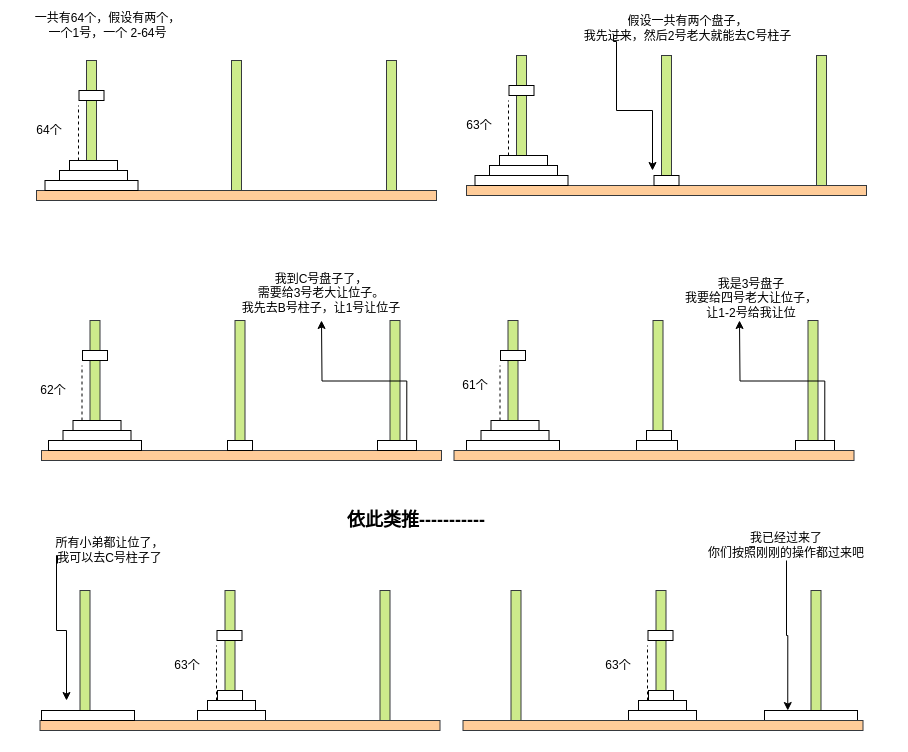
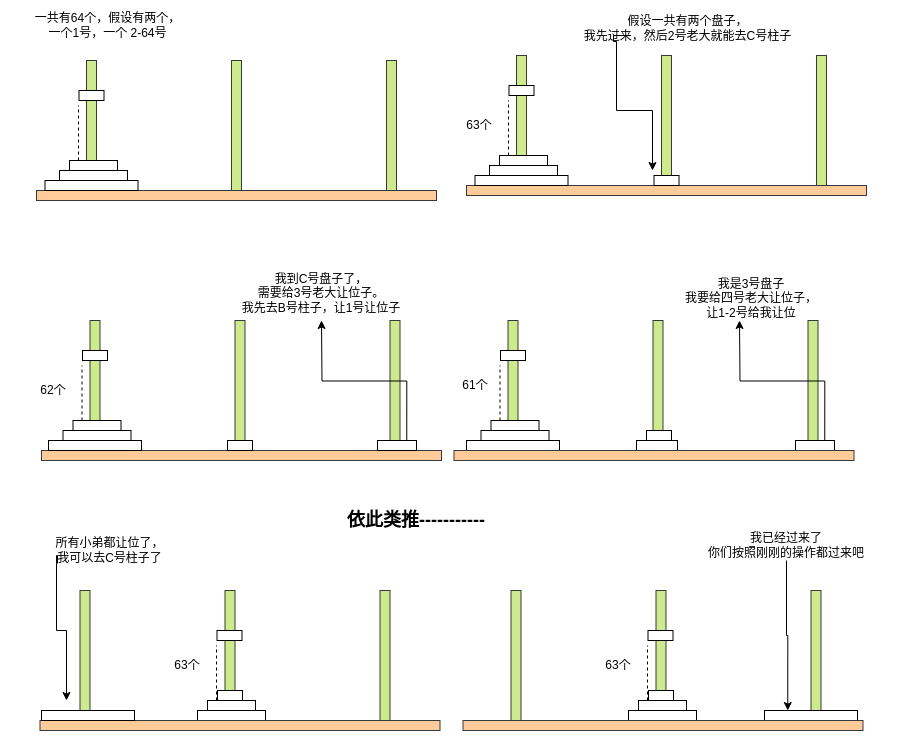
- <mxCell id="11" value="64个" style="text;html=1;strokeColor=none;fillColor=none;align=center;verticalAlign=middle;whiteSpace=wrap;rounded=0;" vertex="1" parent="1"><mxGeometry x="29" y="120" width="40" height="20" as="geometry" /></mxCell>
